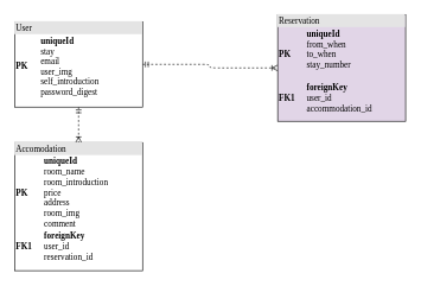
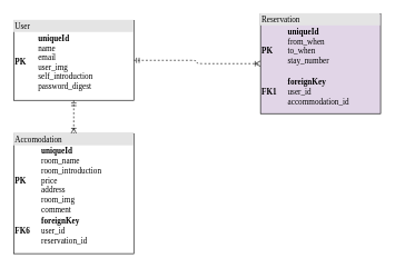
- <mxCell id="4" value="&lt;div style=&quot;box-sizing: border-box ; width: 100% ; background: #e4e4e4 ; padding: 2px&quot;&gt;User&lt;/div&gt;&lt;table style=&quot;width: 100% ; font-size: 1em&quot; cellpadding=&quot;2&quot; cellspacing=&quot;0&quot;&gt;&lt;tbody&gt;&lt;tr&gt;&lt;td&gt;&lt;b&gt;PK&lt;/b&gt;&lt;/td&gt;&lt;td&gt;&lt;b&gt;uniqueId&lt;/b&gt;&lt;br&gt;stay&lt;br&gt;email&lt;br&gt;user_img&lt;br&gt;self_introduction&lt;br&gt;password_digest&lt;/td&gt;&lt;/tr&gt;&lt;tr&gt;&lt;td&gt;&lt;br&gt;&lt;br&gt;&lt;/td&gt;&lt;td&gt;&lt;br&gt;&lt;/td&gt;&lt;/tr&gt;&lt;tr&gt;&lt;td&gt;&lt;/td&gt;&lt;td&gt;&lt;br&gt;&lt;/td&gt;&lt;/tr&gt;&lt;/tbody&gt;&lt;/table&gt;" style="verticalAlign=top;align=left;overflow=fill;html=1;rounded=0;shadow=0;comic=0;labelBackgroundColor=none;strokeWidth=1;fontFamily=Verdana;fontSize=12" vertex="1" parent="1"><mxGeometry x="20" y="30" width="180" height="120" as="geometry" /></mxCell>
+ <mxCell id="4" value="&lt;div style=&quot;box-sizing: border-box ; width: 100% ; background: #e4e4e4 ; padding: 2px&quot;&gt;User&lt;/div&gt;&lt;table style=&quot;width: 100% ; font-size: 1em&quot; cellpadding=&quot;2&quot; cellspacing=&quot;0&quot;&gt;&lt;tbody&gt;&lt;tr&gt;&lt;td&gt;&lt;b&gt;PK&lt;/b&gt;&lt;/td&gt;&lt;td&gt;&lt;b&gt;uniqueId&lt;/b&gt;&lt;br&gt;name&lt;br&gt;email&lt;br&gt;user_img&lt;br&gt;self_introduction&lt;br&gt;password_digest&lt;/td&gt;&lt;/tr&gt;&lt;tr&gt;&lt;td&gt;&lt;br&gt;&lt;br&gt;&lt;/td&gt;&lt;td&gt;&lt;br&gt;&lt;/td&gt;&lt;/tr&gt;&lt;tr&gt;&lt;td&gt;&lt;/td&gt;&lt;td&gt;&lt;br&gt;&lt;/td&gt;&lt;/tr&gt;&lt;/tbody&gt;&lt;/table&gt;" style="verticalAlign=top;align=left;overflow=fill;html=1;rounded=0;shadow=0;comic=0;labelBackgroundColor=none;strokeWidth=1;fontFamily=Verdana;fontSize=12" vertex="1" parent="1"><mxGeometry x="20" y="30" width="180" height="120" as="geometry" /></mxCell>
- <mxCell id="5" value="&lt;div style=&quot;box-sizing: border-box ; width: 100% ; background: #e4e4e4 ; padding: 2px&quot;&gt;Accomodation&lt;/div&gt;&lt;table style=&quot;width: 100% ; font-size: 1em&quot; cellpadding=&quot;2&quot; cellspacing=&quot;0&quot;&gt;&lt;tbody&gt;&lt;tr&gt;&lt;td&gt;&lt;b&gt;PK&lt;/b&gt;&lt;/td&gt;&lt;td&gt;&lt;b&gt;uniqueId&lt;/b&gt;&lt;br&gt;room_name&lt;br&gt;room_introduction&lt;br&gt;price&lt;br&gt;address&lt;br&gt;room_img&lt;br&gt;comment&lt;/td&gt;&lt;/tr&gt;&lt;tr&gt;&lt;td&gt;&lt;b&gt;FK1&lt;/b&gt;&lt;/td&gt;&lt;td&gt;&lt;b&gt;foreignKey&lt;/b&gt;&lt;br&gt;user_id&lt;br&gt;reservation_id&lt;br&gt;&lt;/td&gt;&lt;/tr&gt;&lt;tr&gt;&lt;td&gt;&lt;/td&gt;&lt;td&gt;&lt;br&gt;&lt;/td&gt;&lt;/tr&gt;&lt;/tbody&gt;&lt;/table&gt;" style="verticalAlign=top;align=left;overflow=fill;html=1;rounded=0;shadow=0;comic=0;labelBackgroundColor=none;strokeWidth=1;fontFamily=Verdana;fontSize=12" vertex="1" parent="1"><mxGeometry x="20" y="200" width="180" height="180" as="geometry" /></mxCell>
+ <mxCell id="5" value="&lt;div style=&quot;box-sizing: border-box ; width: 100% ; background: #e4e4e4 ; padding: 2px&quot;&gt;Accomodation&lt;/div&gt;&lt;table style=&quot;width: 100% ; font-size: 1em&quot; cellpadding=&quot;2&quot; cellspacing=&quot;0&quot;&gt;&lt;tbody&gt;&lt;tr&gt;&lt;td&gt;&lt;b&gt;PK&lt;/b&gt;&lt;/td&gt;&lt;td&gt;&lt;b&gt;uniqueId&lt;/b&gt;&lt;br&gt;room_name&lt;br&gt;room_introduction&lt;br&gt;price&lt;br&gt;address&lt;br&gt;room_img&lt;br&gt;comment&lt;/td&gt;&lt;/tr&gt;&lt;tr&gt;&lt;td&gt;&lt;b&gt;FK6&lt;/b&gt;&lt;/td&gt;&lt;td&gt;&lt;b&gt;foreignKey&lt;/b&gt;&lt;br&gt;user_id&lt;br&gt;reservation_id&lt;br&gt;&lt;/td&gt;&lt;/tr&gt;&lt;tr&gt;&lt;td&gt;&lt;/td&gt;&lt;td&gt;&lt;br&gt;&lt;/td&gt;&lt;/tr&gt;&lt;/tbody&gt;&lt;/table&gt;" style="verticalAlign=top;align=left;overflow=fill;html=1;rounded=0;shadow=0;comic=0;labelBackgroundColor=none;strokeWidth=1;fontFamily=Verdana;fontSize=12" vertex="1" parent="1"><mxGeometry x="20" y="200" width="180" height="180" as="geometry" /></mxCell>
